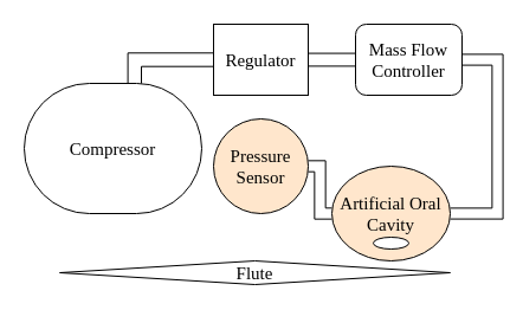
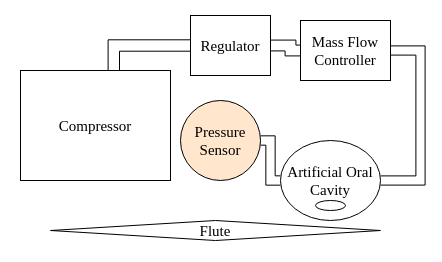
- <mxCell id="5" value="Regulator" style="rounded=0;whiteSpace=wrap;html=1;fontFamily=Computer Modern;fontSource=https%3A%2F%2Ffonts.googleapis.com%2Fcss%3Ffamily%3DComputer%2BModern;fontSize=15;" vertex="1" parent="1"><mxGeometry x="180" y="20" width="80" height="60" as="geometry" /></mxCell>
+ <mxCell id="5" value="Regulator" style="rounded=0;whiteSpace=wrap;html=1;fontFamily=Computer Modern;fontSource=https%3A%2F%2Ffonts.googleapis.com%2Fcss%3Ffamily%3DComputer%2BModern;fontSize=15;" vertex="1" parent="1"><mxGeometry x="190" y="15" width="80" height="60" as="geometry" /></mxCell>
- <mxCell id="7" value="Mass Flow&lt;br style=&quot;font-size: 15px;&quot;&gt;Controller" style="rounded=1;whiteSpace=wrap;html=1;fontFamily=Computer Modern;fontSource=https%3A%2F%2Ffonts.googleapis.com%2Fcss%3Ffamily%3DComputer%2BModern;fontSize=15;" vertex="1" parent="1"><mxGeometry x="300" y="20" width="90" height="60" as="geometry" /></mxCell>
+ <mxCell id="7" value="Mass Flow&lt;br style=&quot;font-size: 15px;&quot;&gt;Controller" style="whiteSpace=wrap;html=1;fontFamily=Computer Modern;fontSource=https%3A%2F%2Ffonts.googleapis.com%2Fcss%3Ffamily%3DComputer%2BModern;fontSize=15;rounded=0;" vertex="1" parent="1"><mxGeometry x="300" y="20" width="90" height="60" as="geometry" /></mxCell>
- <mxCell id="3" value="Compressor" style="rounded=1;whiteSpace=wrap;html=1;arcSize=50;fontFamily=Computer Modern;fontSource=https%3A%2F%2Ffonts.googleapis.com%2Fcss%3Ffamily%3DComputer%2BModern;fontSize=15;" vertex="1" parent="1"><mxGeometry x="20" y="70" width="150" height="110" as="geometry" /></mxCell>
+ <mxCell id="3" value="Compressor" style="whiteSpace=wrap;html=1;arcSize=50;fontFamily=Computer Modern;fontSource=https%3A%2F%2Ffonts.googleapis.com%2Fcss%3Ffamily%3DComputer%2BModern;fontSize=15;rounded=0;" vertex="1" parent="1"><mxGeometry x="20" y="70" width="150" height="110" as="geometry" /></mxCell>
- <mxCell id="9" value="Artificial Oral&lt;br style=&quot;font-size: 15px;&quot;&gt;Cavity" style="ellipse;whiteSpace=wrap;html=1;rounded=1;fontFamily=Computer Modern;fontSource=https%3A%2F%2Ffonts.googleapis.com%2Fcss%3Ffamily%3DComputer%2BModern;fontSize=15;fillColor=#ffe6cc;" vertex="1" parent="1"><mxGeometry x="280" y="140" width="100" height="80" as="geometry" /></mxCell>
+ <mxCell id="9" value="Artificial Oral&lt;br style=&quot;font-size: 15px;&quot;&gt;Cavity" style="ellipse;whiteSpace=wrap;html=1;rounded=1;fontFamily=Computer Modern;fontSource=https%3A%2F%2Ffonts.googleapis.com%2Fcss%3Ffamily%3DComputer%2BModern;fontSize=15;" vertex="1" parent="1"><mxGeometry x="280" y="140" width="100" height="80" as="geometry" /></mxCell>
